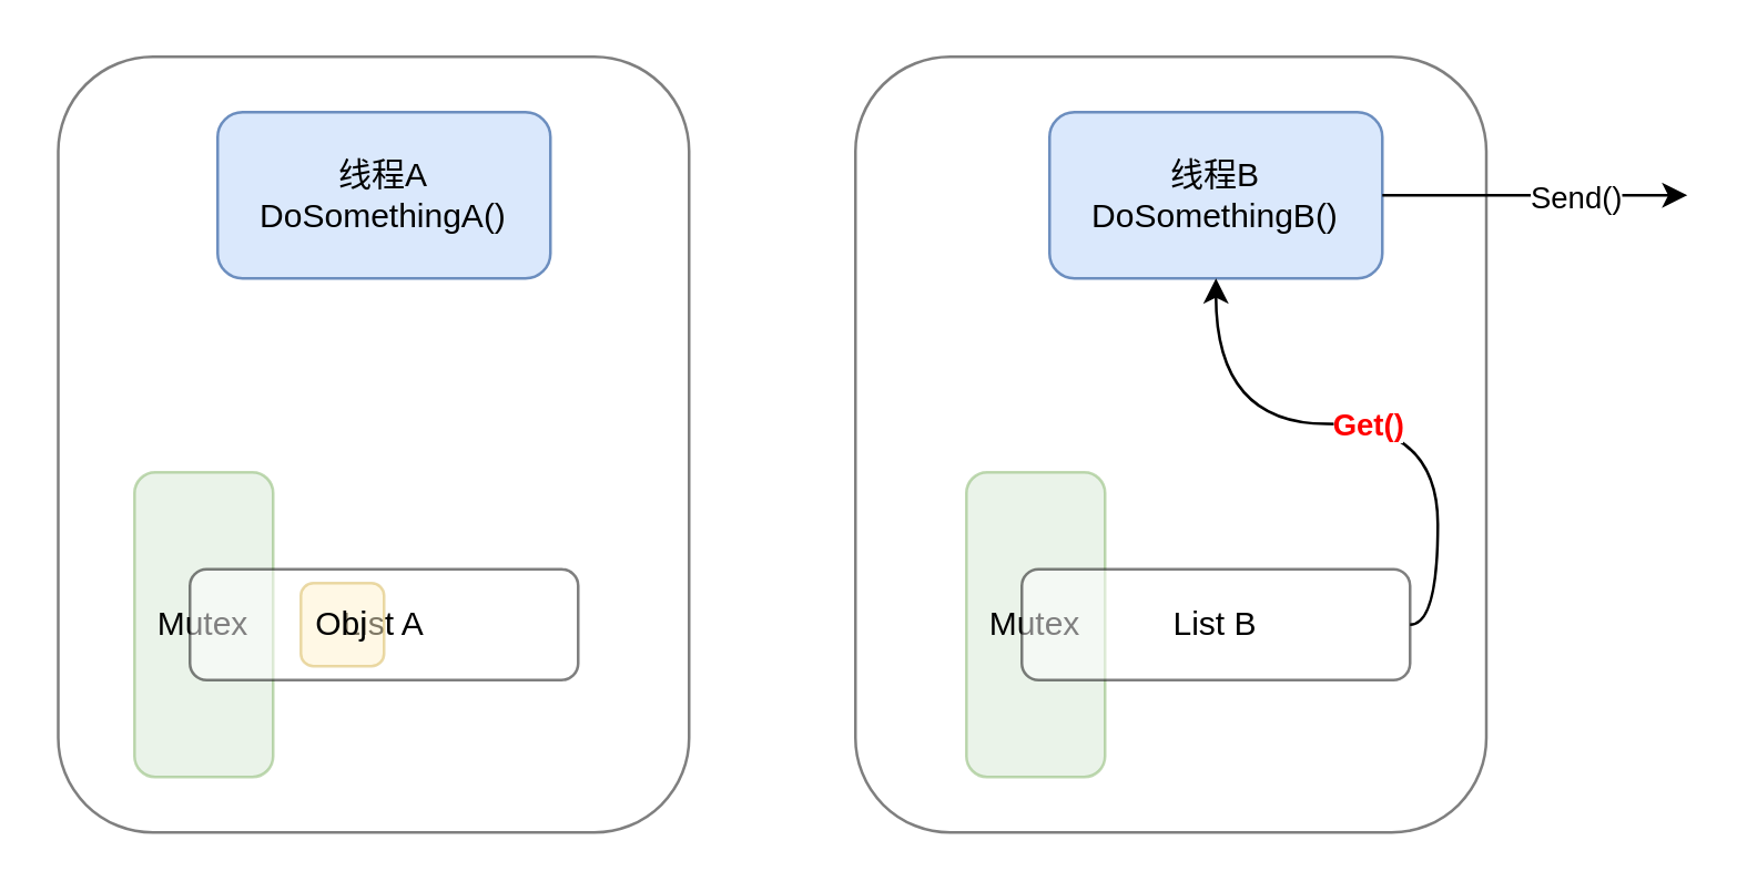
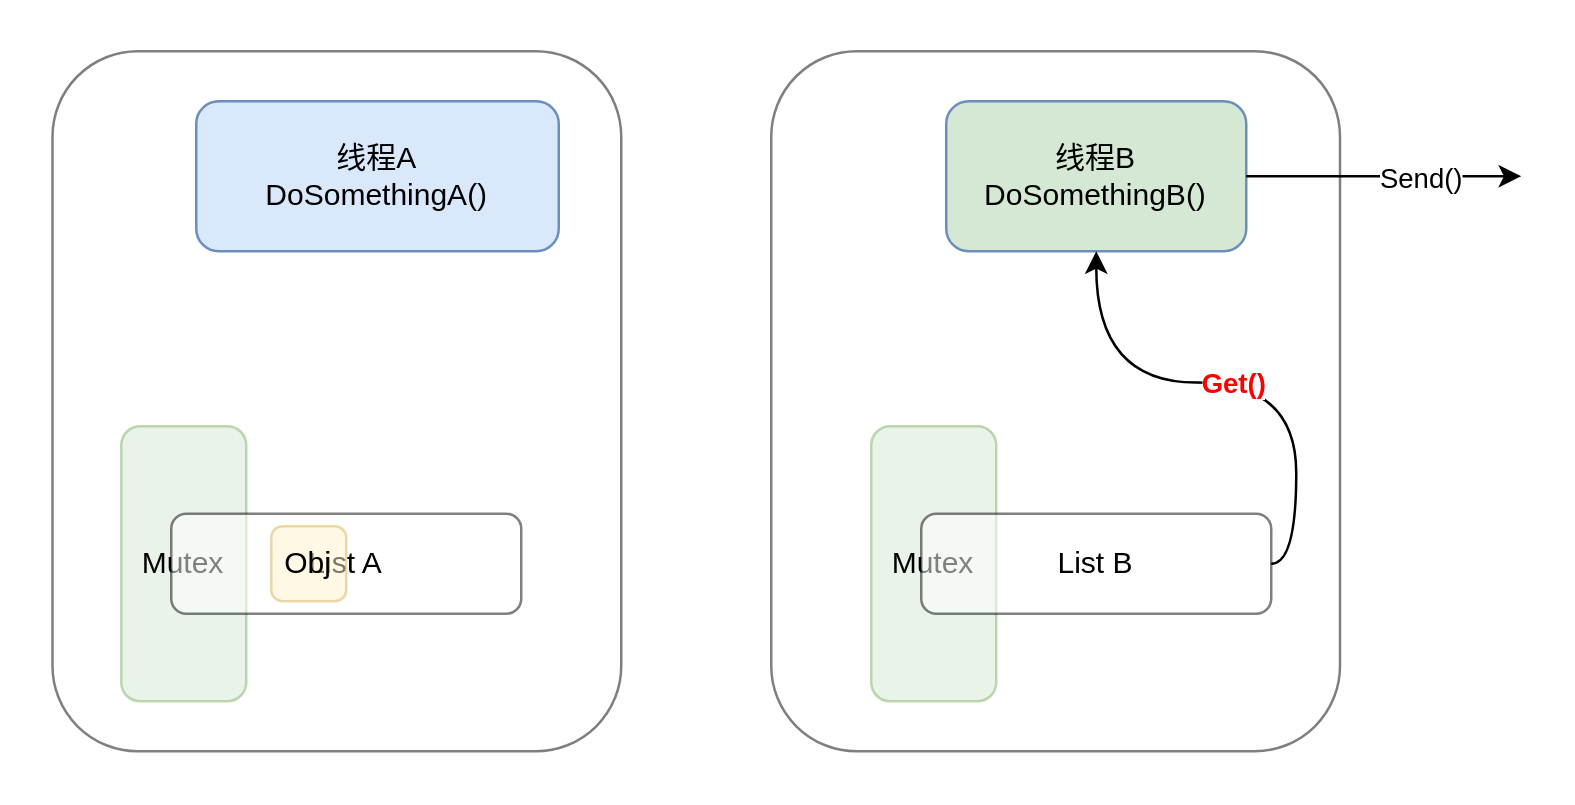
- <mxCell id="4" value="线程A&lt;br&gt;DoSomethingA()" style="rounded=1;whiteSpace=wrap;html=1;fillColor=#dae8fc;strokeColor=#6c8ebf;" vertex="1" parent="1"><mxGeometry x="78" y="40" width="120" height="60" as="geometry" /></mxCell>
+ <mxCell id="4" value="线程A&lt;br&gt;DoSomethingA()" style="rounded=1;whiteSpace=wrap;html=1;fillColor=#dae8fc;strokeColor=#6c8ebf;" vertex="1" parent="1"><mxGeometry x="78" y="40" width="145" height="60" as="geometry" /></mxCell>
- <mxCell id="6" value="线程B&lt;br&gt;DoSomethingB()" style="rounded=1;whiteSpace=wrap;html=1;fillColor=#dae8fc;strokeColor=#6c8ebf;" vertex="1" parent="1"><mxGeometry x="378" y="40" width="120" height="60" as="geometry" /></mxCell>
+ <mxCell id="6" value="线程B&lt;br&gt;DoSomethingB()" style="rounded=1;whiteSpace=wrap;html=1;fillColor=#d5e8d4;strokeColor=#6c8ebf;" vertex="1" parent="1"><mxGeometry x="378" y="40" width="120" height="60" as="geometry" /></mxCell>
